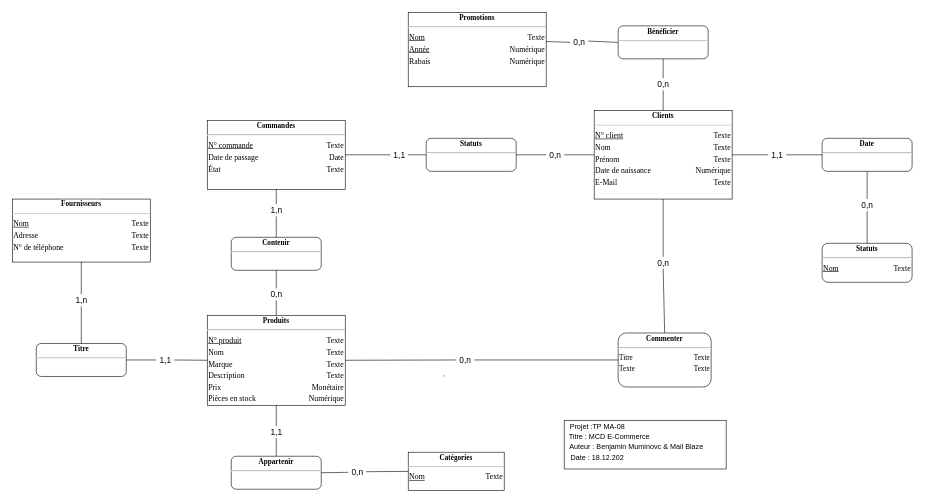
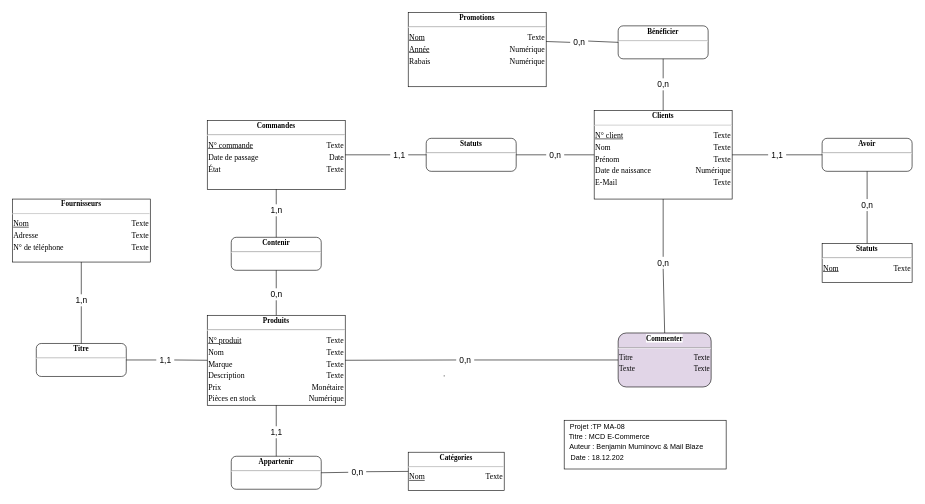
- <mxCell id="14" value="&lt;div style=&quot;box-sizing: border-box ; width: 100% ; padding: 2px&quot;&gt;&lt;span style=&quot;background-color: rgb(255 , 255 , 255)&quot;&gt;&lt;b&gt;Date&lt;/b&gt;&lt;/span&gt;&lt;/div&gt;&lt;hr&gt;&lt;table style=&quot;width: 100% ; font-size: 1em&quot; cellpadding=&quot;2&quot; cellspacing=&quot;0&quot;&gt;&lt;tbody&gt;&lt;tr&gt;&lt;td style=&quot;text-align: left&quot;&gt;&lt;br&gt;&lt;/td&gt;&lt;td style=&quot;text-align: right&quot;&gt;&lt;br&gt;&lt;/td&gt;&lt;/tr&gt;&lt;/tbody&gt;&lt;/table&gt;" style="verticalAlign=top;align=center;overflow=fill;html=1;rounded=1;shadow=0;comic=0;labelBackgroundColor=none;strokeColor=#000000;strokeWidth=1;fillColor=#ffffff;fontFamily=Verdana;fontSize=12;fontColor=#000000;" parent="1" vertex="1"><mxGeometry x="1370" y="230" width="150" height="55" as="geometry" /></mxCell>
+ <mxCell id="14" value="&lt;div style=&quot;box-sizing: border-box ; width: 100% ; padding: 2px&quot;&gt;&lt;span style=&quot;background-color: rgb(255 , 255 , 255)&quot;&gt;&lt;b&gt;Avoir&lt;/b&gt;&lt;/span&gt;&lt;/div&gt;&lt;hr&gt;&lt;table style=&quot;width: 100% ; font-size: 1em&quot; cellpadding=&quot;2&quot; cellspacing=&quot;0&quot;&gt;&lt;tbody&gt;&lt;tr&gt;&lt;td style=&quot;text-align: left&quot;&gt;&lt;br&gt;&lt;/td&gt;&lt;td style=&quot;text-align: right&quot;&gt;&lt;br&gt;&lt;/td&gt;&lt;/tr&gt;&lt;/tbody&gt;&lt;/table&gt;" style="verticalAlign=top;align=center;overflow=fill;html=1;rounded=1;shadow=0;comic=0;labelBackgroundColor=none;strokeColor=#000000;strokeWidth=1;fillColor=#ffffff;fontFamily=Verdana;fontSize=12;fontColor=#000000;" parent="1" vertex="1"><mxGeometry x="1370" y="230" width="150" height="55" as="geometry" /></mxCell>
- <mxCell id="10" value="&lt;div style=&quot;box-sizing: border-box ; width: 100% ; padding: 2px&quot;&gt;&lt;span style=&quot;background-color: rgb(255 , 255 , 255)&quot;&gt;&lt;b&gt;Statuts&lt;/b&gt;&lt;/span&gt;&lt;/div&gt;&lt;hr&gt;&lt;table style=&quot;width: 100% ; font-size: 1em&quot; cellpadding=&quot;2&quot; cellspacing=&quot;0&quot;&gt;&lt;tbody style=&quot;font-size: 13px&quot;&gt;&lt;tr&gt;&lt;td style=&quot;text-align: left&quot;&gt;&lt;u&gt;Nom&lt;/u&gt;&lt;/td&gt;&lt;td style=&quot;text-align: right&quot;&gt;Texte&lt;/td&gt;&lt;/tr&gt;&lt;/tbody&gt;&lt;/table&gt;" style="verticalAlign=top;align=center;overflow=fill;html=1;shadow=0;comic=0;labelBackgroundColor=none;strokeColor=#000000;strokeWidth=1;fillColor=#ffffff;fontFamily=Verdana;fontSize=12;fontColor=#000000;rounded=1;" parent="1" vertex="1"><mxGeometry x="1370" y="405" width="150" height="65" as="geometry" /></mxCell>
+ <mxCell id="10" value="&lt;div style=&quot;box-sizing: border-box ; width: 100% ; padding: 2px&quot;&gt;&lt;span style=&quot;background-color: rgb(255 , 255 , 255)&quot;&gt;&lt;b&gt;Statuts&lt;/b&gt;&lt;/span&gt;&lt;/div&gt;&lt;hr&gt;&lt;table style=&quot;width: 100% ; font-size: 1em&quot; cellpadding=&quot;2&quot; cellspacing=&quot;0&quot;&gt;&lt;tbody style=&quot;font-size: 13px&quot;&gt;&lt;tr&gt;&lt;td style=&quot;text-align: left&quot;&gt;&lt;u&gt;Nom&lt;/u&gt;&lt;/td&gt;&lt;td style=&quot;text-align: right&quot;&gt;Texte&lt;/td&gt;&lt;/tr&gt;&lt;/tbody&gt;&lt;/table&gt;" style="verticalAlign=top;align=center;overflow=fill;html=1;rounded=0;shadow=0;comic=0;labelBackgroundColor=none;strokeColor=#000000;strokeWidth=1;fillColor=#ffffff;fontFamily=Verdana;fontSize=12;fontColor=#000000;" parent="1" vertex="1"><mxGeometry x="1370" y="405" width="150" height="65" as="geometry" /></mxCell>
- <mxCell id="25" value="&lt;div style=&quot;box-sizing: border-box ; width: 100% ; padding: 2px&quot;&gt;&lt;span style=&quot;background-color: rgb(255 , 255 , 255)&quot;&gt;&lt;b&gt;Commenter&lt;/b&gt;&lt;/span&gt;&lt;/div&gt;&lt;hr&gt;&lt;table style=&quot;width: 100% ; font-size: 1em&quot; cellpadding=&quot;2&quot; cellspacing=&quot;0&quot;&gt;&lt;tbody&gt;&lt;tr&gt;&lt;td style=&quot;text-align: left&quot;&gt;Titre&lt;/td&gt;&lt;td style=&quot;text-align: right&quot;&gt;Texte&lt;/td&gt;&lt;/tr&gt;&lt;tr&gt;&lt;td style=&quot;text-align: left&quot;&gt;Texte&lt;/td&gt;&lt;td style=&quot;text-align: right&quot;&gt;Texte&lt;/td&gt;&lt;/tr&gt;&lt;/tbody&gt;&lt;/table&gt;" style="verticalAlign=top;align=center;overflow=fill;html=1;rounded=1;shadow=0;comic=0;labelBackgroundColor=none;strokeColor=#000000;strokeWidth=1;fillColor=#ffffff;fontFamily=Verdana;fontSize=12;fontColor=#000000;" parent="1" vertex="1"><mxGeometry x="1030" y="554.5" width="155" height="90" as="geometry" /></mxCell>
+ <mxCell id="25" value="&lt;div style=&quot;box-sizing: border-box ; width: 100% ; padding: 2px&quot;&gt;&lt;span style=&quot;background-color: rgb(255 , 255 , 255)&quot;&gt;&lt;b&gt;Commenter&lt;/b&gt;&lt;/span&gt;&lt;/div&gt;&lt;hr&gt;&lt;table style=&quot;width: 100% ; font-size: 1em&quot; cellpadding=&quot;2&quot; cellspacing=&quot;0&quot;&gt;&lt;tbody&gt;&lt;tr&gt;&lt;td style=&quot;text-align: left&quot;&gt;Titre&lt;/td&gt;&lt;td style=&quot;text-align: right&quot;&gt;Texte&lt;/td&gt;&lt;/tr&gt;&lt;tr&gt;&lt;td style=&quot;text-align: left&quot;&gt;Texte&lt;/td&gt;&lt;td style=&quot;text-align: right&quot;&gt;Texte&lt;/td&gt;&lt;/tr&gt;&lt;/tbody&gt;&lt;/table&gt;" style="verticalAlign=top;align=center;overflow=fill;html=1;rounded=1;shadow=0;comic=0;labelBackgroundColor=none;strokeColor=#000000;strokeWidth=1;fillColor=#e1d5e7;fontFamily=Verdana;fontSize=12;fontColor=#000000;" parent="1" vertex="1"><mxGeometry x="1030" y="554.5" width="155" height="90" as="geometry" /></mxCell>
